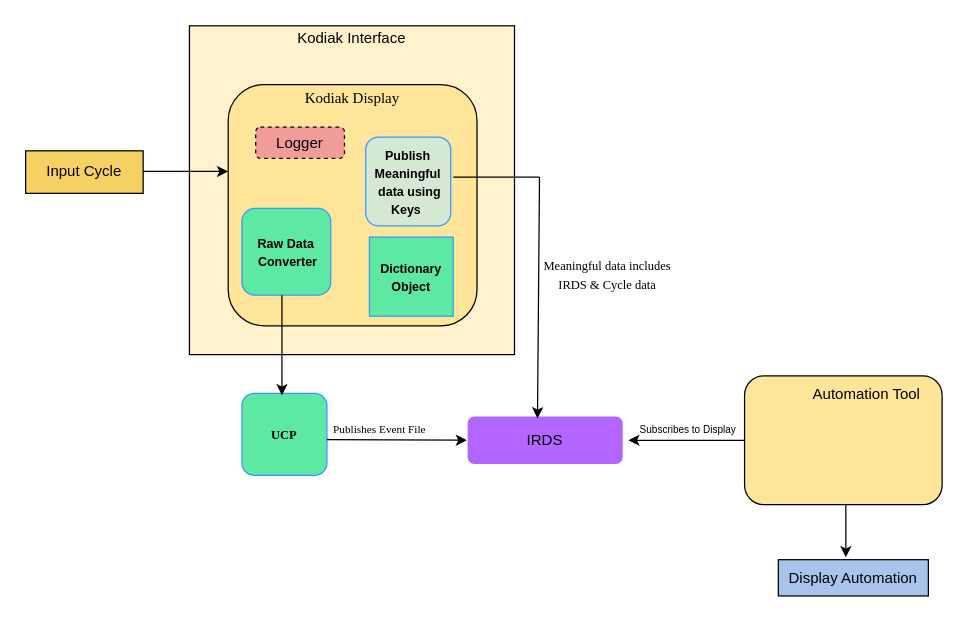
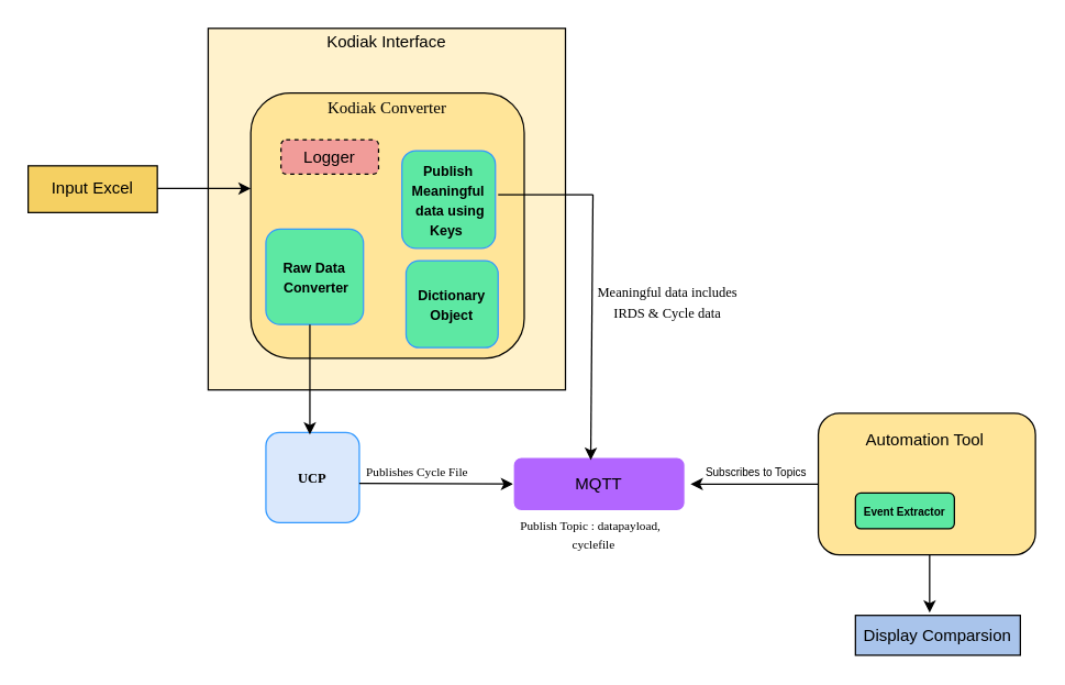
- <mxCell id="7" value="Input Cycle" style="rounded=0;whiteSpace=wrap;html=1;fillColor=#F5D062;" parent="1" vertex="1"><mxGeometry x="20" y="120" width="94" height="34" as="geometry" /></mxCell>
+ <mxCell id="7" value="Input Excel" style="rounded=0;whiteSpace=wrap;html=1;fillColor=#F5D062;" parent="1" vertex="1"><mxGeometry x="20" y="120" width="94" height="34" as="geometry" /></mxCell>
- <mxCell id="5" value="&lt;font&gt;&lt;b style=&quot;font-size: 10px&quot;&gt;Publish &lt;/b&gt;&lt;span style=&quot;font-size: 10px&quot;&gt;&lt;b&gt;Meaningful&lt;br&gt;&lt;/b&gt;&lt;/span&gt;&lt;b style=&quot;font-size: 10px&quot;&gt;&amp;nbsp;data using Keys&amp;nbsp;&lt;/b&gt;&lt;/font&gt;" style="rounded=1;whiteSpace=wrap;html=1;fillColor=#d5e8d4;strokeColor=#3399FF;" parent="1" vertex="1"><mxGeometry x="292" y="109" width="68" height="71" as="geometry" /></mxCell>
+ <mxCell id="5" value="&lt;font&gt;&lt;b style=&quot;font-size: 10px&quot;&gt;Publish &lt;/b&gt;&lt;span style=&quot;font-size: 10px&quot;&gt;&lt;b&gt;Meaningful&lt;br&gt;&lt;/b&gt;&lt;/span&gt;&lt;b style=&quot;font-size: 10px&quot;&gt;&amp;nbsp;data using Keys&amp;nbsp;&lt;/b&gt;&lt;/font&gt;" style="rounded=1;whiteSpace=wrap;html=1;fillColor=#5DE8A3;strokeColor=#3399FF;" parent="1" vertex="1"><mxGeometry x="292" y="109" width="68" height="71" as="geometry" /></mxCell>
- <mxCell id="3" value="&lt;font face=&quot;Verdana&quot;&gt;Kodiak Display&lt;br&gt;&lt;br&gt;&lt;br&gt;&lt;br&gt;&lt;br&gt;&lt;br&gt;&lt;br&gt;&lt;br&gt;&lt;br&gt;&lt;br&gt;&lt;br&gt;&lt;br&gt;&lt;br&gt;&lt;/font&gt;" style="rounded=1;whiteSpace=wrap;html=1;fillColor=#FFE599;" parent="1" vertex="1"><mxGeometry x="182" y="67" width="199" height="193" as="geometry" /></mxCell>
+ <mxCell id="3" value="&lt;font face=&quot;Verdana&quot;&gt;Kodiak Converter&lt;br&gt;&lt;br&gt;&lt;br&gt;&lt;br&gt;&lt;br&gt;&lt;br&gt;&lt;br&gt;&lt;br&gt;&lt;br&gt;&lt;br&gt;&lt;br&gt;&lt;br&gt;&lt;br&gt;&lt;/font&gt;" style="rounded=1;whiteSpace=wrap;html=1;fillColor=#FFE599;" parent="1" vertex="1"><mxGeometry x="182" y="67" width="199" height="193" as="geometry" /></mxCell>
- <mxCell id="10" value="&lt;span style=&quot;font-size: 10px&quot;&gt;&lt;b&gt;Dictionary Object&lt;/b&gt;&lt;/span&gt;" style="whiteSpace=wrap;html=1;fillColor=#5DE8A3;strokeColor=#3399FF;rounded=0;" parent="1" vertex="1"><mxGeometry x="295" y="189" width="67" height="63.25" as="geometry" /></mxCell>
+ <mxCell id="10" value="&lt;span style=&quot;font-size: 10px&quot;&gt;&lt;b&gt;Dictionary Object&lt;/b&gt;&lt;/span&gt;" style="rounded=1;whiteSpace=wrap;html=1;fillColor=#5DE8A3;strokeColor=#3399FF;" parent="1" vertex="1"><mxGeometry x="295" y="189" width="67" height="63.25" as="geometry" /></mxCell>
- <mxCell id="20" value="Automation Tool&amp;nbsp;" style="text;html=1;strokeColor=none;fillColor=none;align=center;verticalAlign=middle;whiteSpace=wrap;rounded=0;" parent="1" vertex="1"><mxGeometry x="644.5" y="304.5" width="99" height="20" as="geometry" /></mxCell>
+ <mxCell id="20" value="Automation Tool&amp;nbsp;" style="text;html=1;strokeColor=none;fillColor=none;align=center;verticalAlign=middle;whiteSpace=wrap;rounded=0;" parent="1" vertex="1"><mxGeometry x="624.5" y="309.5" width="99" height="20" as="geometry" /></mxCell>
- <mxCell id="14" value="&lt;font style=&quot;font-size: 9px&quot; face=&quot;Times New Roman&quot;&gt;Publishes Event File&amp;nbsp;&lt;/font&gt;" style="text;html=1;align=center;verticalAlign=middle;resizable=0;points=[];autosize=1;" parent="1" vertex="1"><mxGeometry x="261" y="332" width="86" height="19" as="geometry" /></mxCell>
+ <mxCell id="14" value="&lt;font style=&quot;font-size: 9px&quot; face=&quot;Times New Roman&quot;&gt;Publishes Cycle File&amp;nbsp;&lt;/font&gt;" style="text;html=1;align=center;verticalAlign=middle;resizable=0;points=[];autosize=1;" parent="1" vertex="1"><mxGeometry x="261" y="332" width="86" height="19" as="geometry" /></mxCell>
- <mxCell id="18" value="&lt;font style=&quot;font-size: 8px&quot;&gt;Subscribes to Display&lt;/font&gt;" style="text;html=1;strokeColor=none;fillColor=none;align=center;verticalAlign=middle;whiteSpace=wrap;rounded=0;" parent="1" vertex="1"><mxGeometry x="505" y="329.5" width="90" height="24" as="geometry" /></mxCell>
+ <mxCell id="18" value="&lt;font style=&quot;font-size: 8px&quot;&gt;Subscribes to Topics&lt;/font&gt;" style="text;html=1;strokeColor=none;fillColor=none;align=center;verticalAlign=middle;whiteSpace=wrap;rounded=0;" parent="1" vertex="1"><mxGeometry x="505" y="329.5" width="90" height="24" as="geometry" /></mxCell>
- <mxCell id="9" value="&lt;b&gt;&lt;font face=&quot;Verdana&quot; style=&quot;font-size: 10px&quot;&gt;UCP&lt;/font&gt;&lt;/b&gt;" style="rounded=1;whiteSpace=wrap;html=1;fillColor=#5DE8A3;strokeColor=#3399FF;" parent="1" vertex="1"><mxGeometry x="193" y="314" width="68" height="65.5" as="geometry" /></mxCell>
+ <mxCell id="9" value="&lt;b&gt;&lt;font face=&quot;Verdana&quot; style=&quot;font-size: 10px&quot;&gt;UCP&lt;/font&gt;&lt;/b&gt;" style="rounded=1;whiteSpace=wrap;html=1;fillColor=#dae8fc;strokeColor=#3399FF;" parent="1" vertex="1"><mxGeometry x="193" y="314" width="68" height="65.5" as="geometry" /></mxCell>
- <mxCell id="15" value="IRDS" style="rounded=1;whiteSpace=wrap;html=1;fillColor=#B266FF;strokeColor=#FFFFFF;" parent="1" vertex="1"><mxGeometry x="373" y="332" width="125" height="39" as="geometry" /></mxCell>
+ <mxCell id="15" value="MQTT" style="rounded=1;whiteSpace=wrap;html=1;fillColor=#B266FF;strokeColor=#FFFFFF;" parent="1" vertex="1"><mxGeometry x="373" y="332" width="125" height="39" as="geometry" /></mxCell>
+ <mxCell id="19" value="&lt;font style=&quot;font-size: 8px&quot;&gt;&lt;b&gt;Event Extractor&lt;/b&gt;&lt;/font&gt;" style="rounded=1;whiteSpace=wrap;html=1;fillColor=#5DE8A3;" parent="1" vertex="1"><mxGeometry x="622" y="358" width="72" height="26" as="geometry" /></mxCell>
+ <mxCell id="6" value="&lt;font style=&quot;font-size: 9px&quot; face=&quot;Times New Roman&quot;&gt;Publish Topic : datapayload,&lt;br&gt;&amp;nbsp; cyclefile&lt;br&gt;&lt;br&gt;&lt;/font&gt;" style="text;html=1;align=center;verticalAlign=middle;resizable=0;points=[];autosize=1;" parent="1" vertex="1"><mxGeometry x="373" y="371" width="112" height="48" as="geometry" /></mxCell>
- <mxCell id="25" value="Display Automation" style="rounded=0;whiteSpace=wrap;html=1;fillColor=#A9C4EB;" parent="1" vertex="1"><mxGeometry x="622" y="447" width="120" height="29" as="geometry" /></mxCell>
+ <mxCell id="25" value="Display Comparsion" style="rounded=0;whiteSpace=wrap;html=1;fillColor=#A9C4EB;" parent="1" vertex="1"><mxGeometry x="622" y="447" width="120" height="29" as="geometry" /></mxCell>
